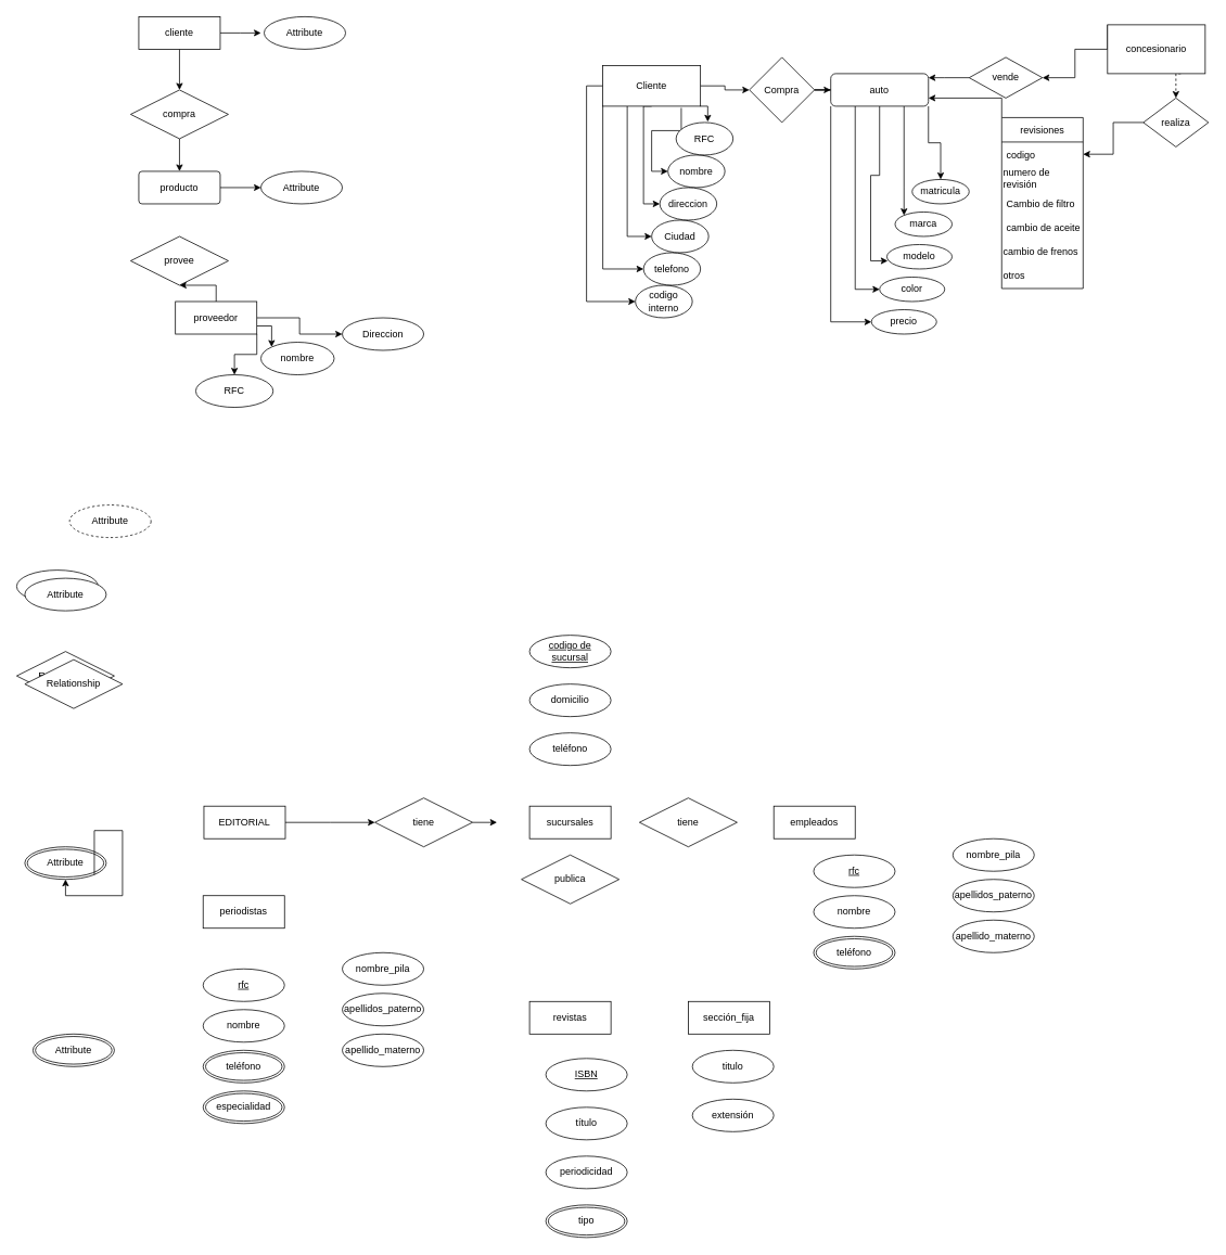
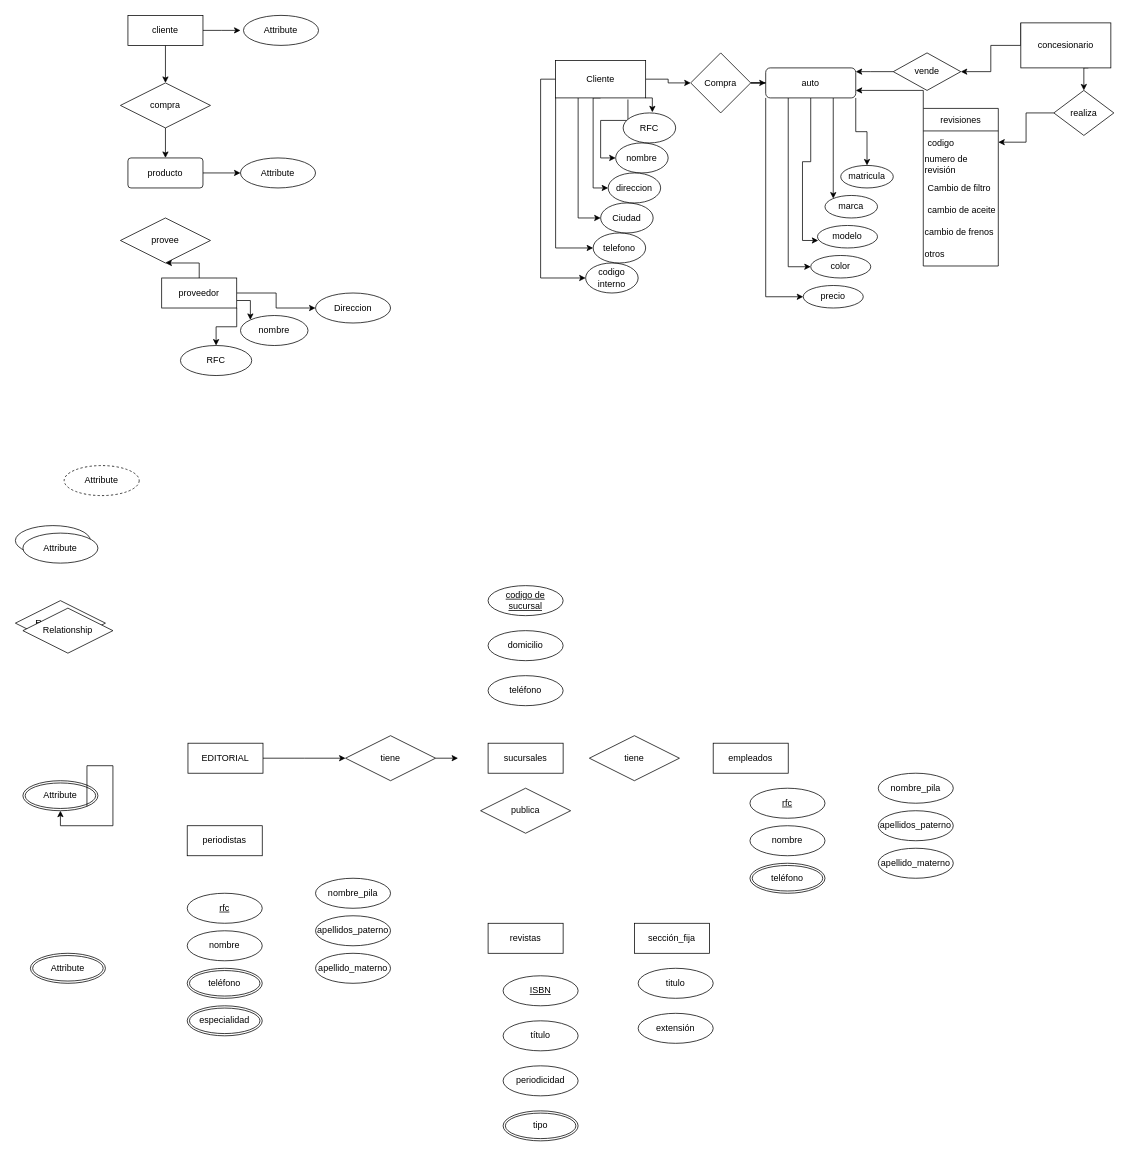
- <mxCell id="35" style="edgeStyle=orthogonalEdgeStyle;rounded=0;orthogonalLoop=1;jettySize=auto;html=1;exitX=0.75;exitY=1;exitDx=0;exitDy=0;entryX=0.5;entryY=0;entryDx=0;entryDy=0;dashed=1;" edge="1" parent="1" source="36" target="42"><mxGeometry relative="1" as="geometry" /></mxCell>
+ <mxCell id="35" style="edgeStyle=orthogonalEdgeStyle;rounded=0;orthogonalLoop=1;jettySize=auto;html=1;exitX=0.75;exitY=1;exitDx=0;exitDy=0;entryX=0.5;entryY=0;entryDx=0;entryDy=0;" edge="1" parent="1" source="36" target="42"><mxGeometry relative="1" as="geometry" /></mxCell>
